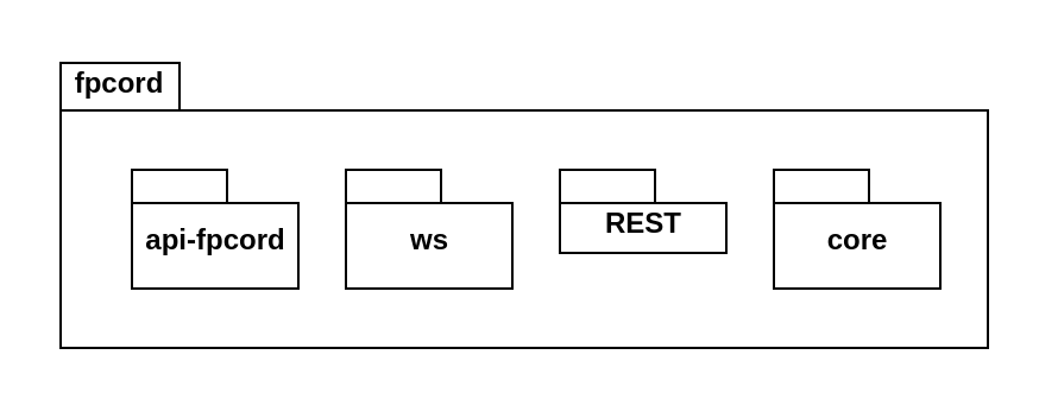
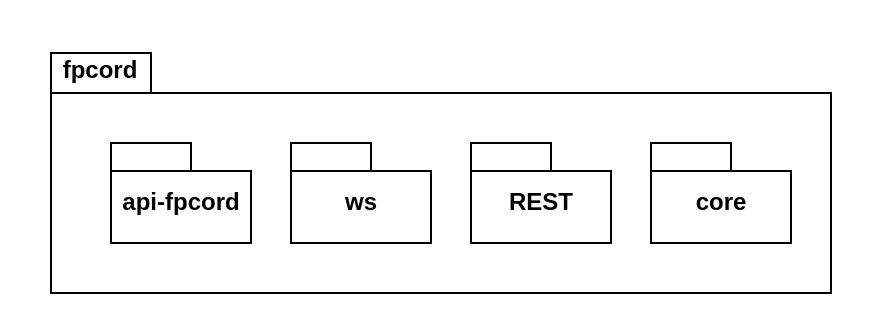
- <mxCell id="6" value="REST" style="shape=folder;fontStyle=1;spacingTop=10;tabWidth=40;tabHeight=14;tabPosition=left;html=1;" parent="1" vertex="1"><mxGeometry x="235" y="71" width="70" height="35" as="geometry" /></mxCell>
+ <mxCell id="6" value="REST" style="shape=folder;fontStyle=1;spacingTop=10;tabWidth=40;tabHeight=14;tabPosition=left;html=1;" parent="1" vertex="1"><mxGeometry x="235" y="71" width="70" height="50" as="geometry" /></mxCell>
